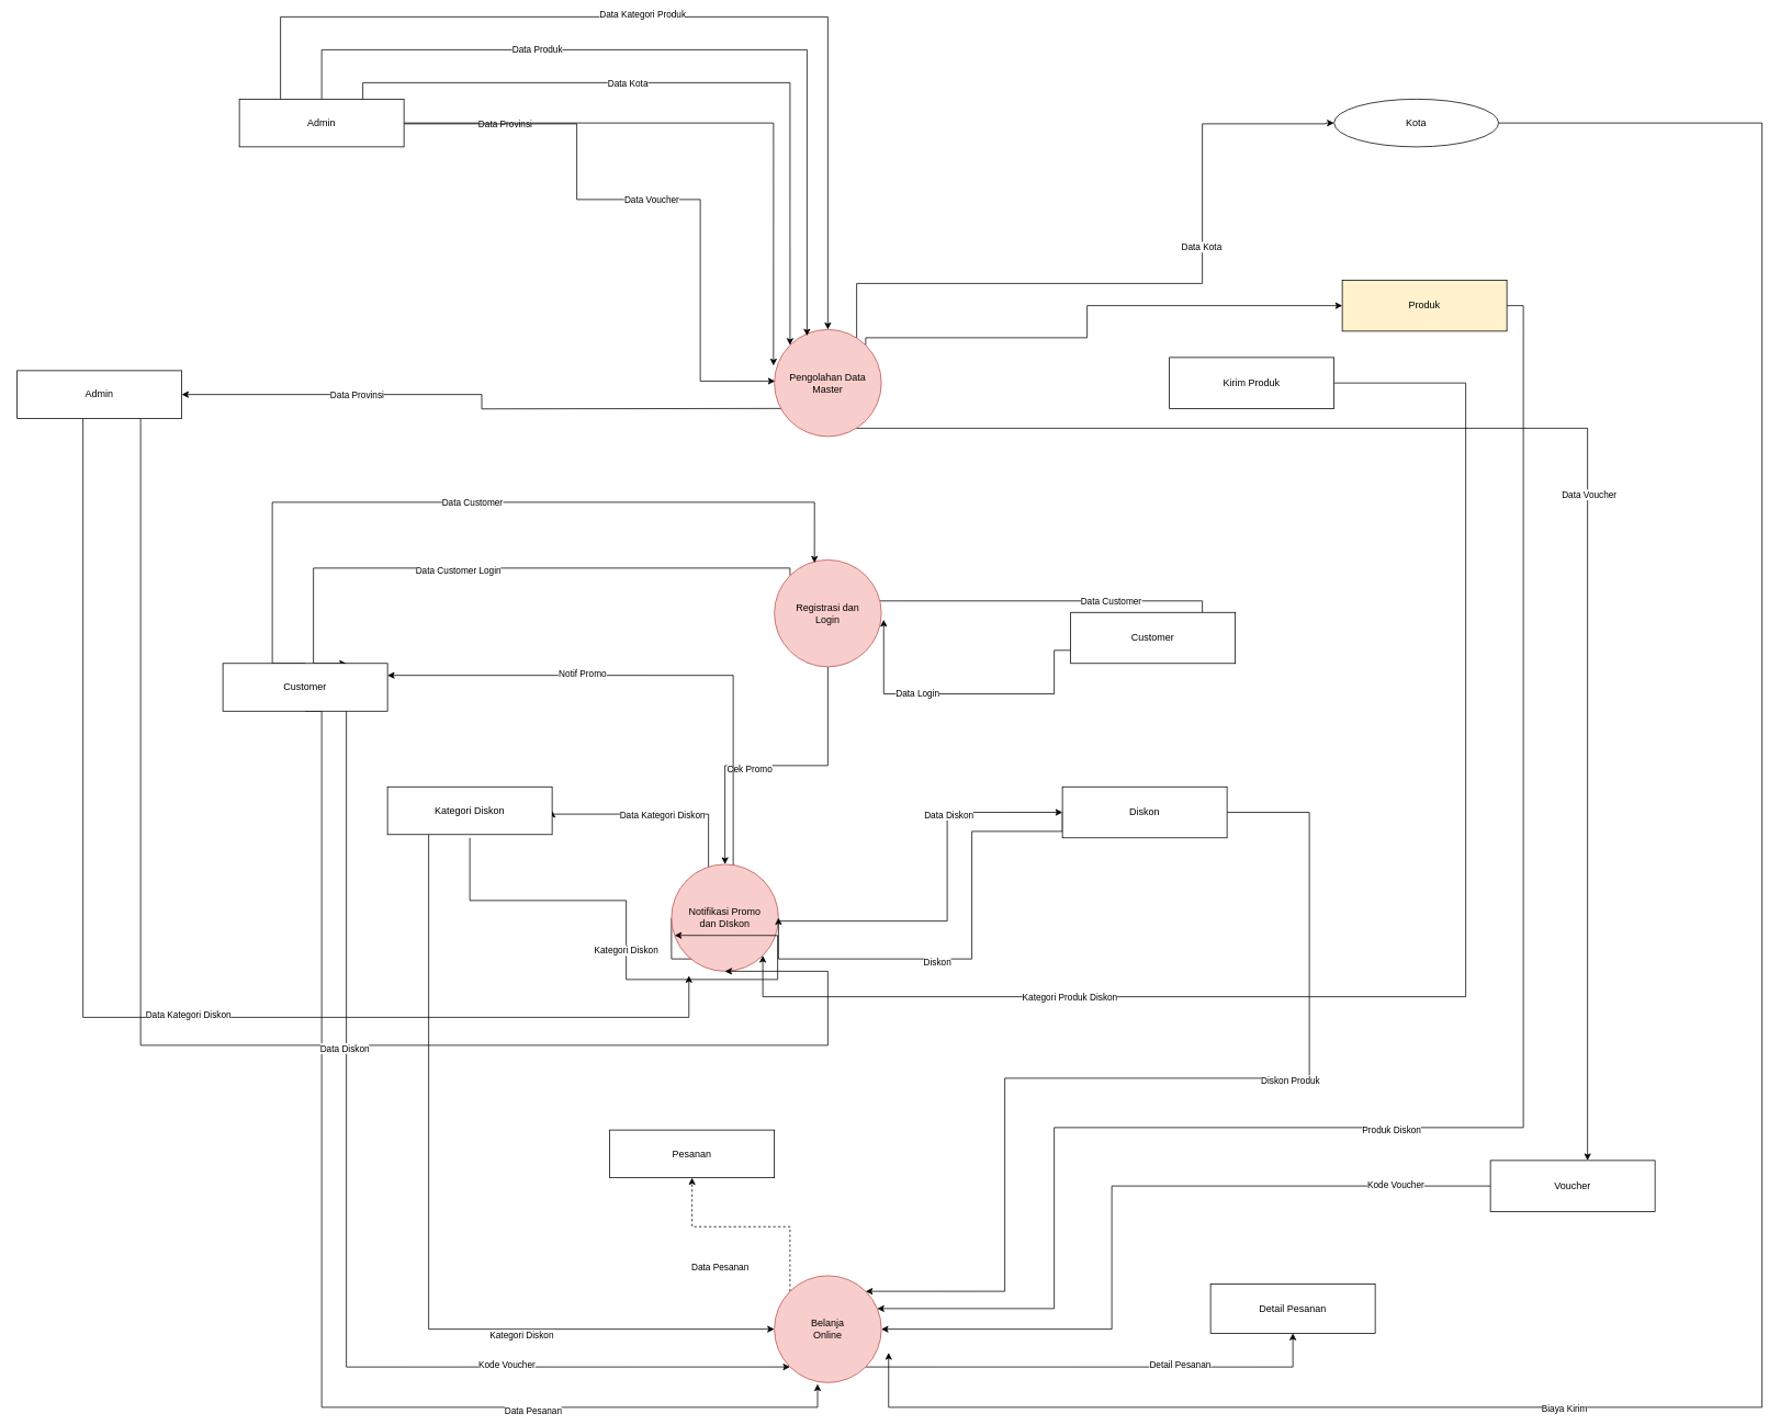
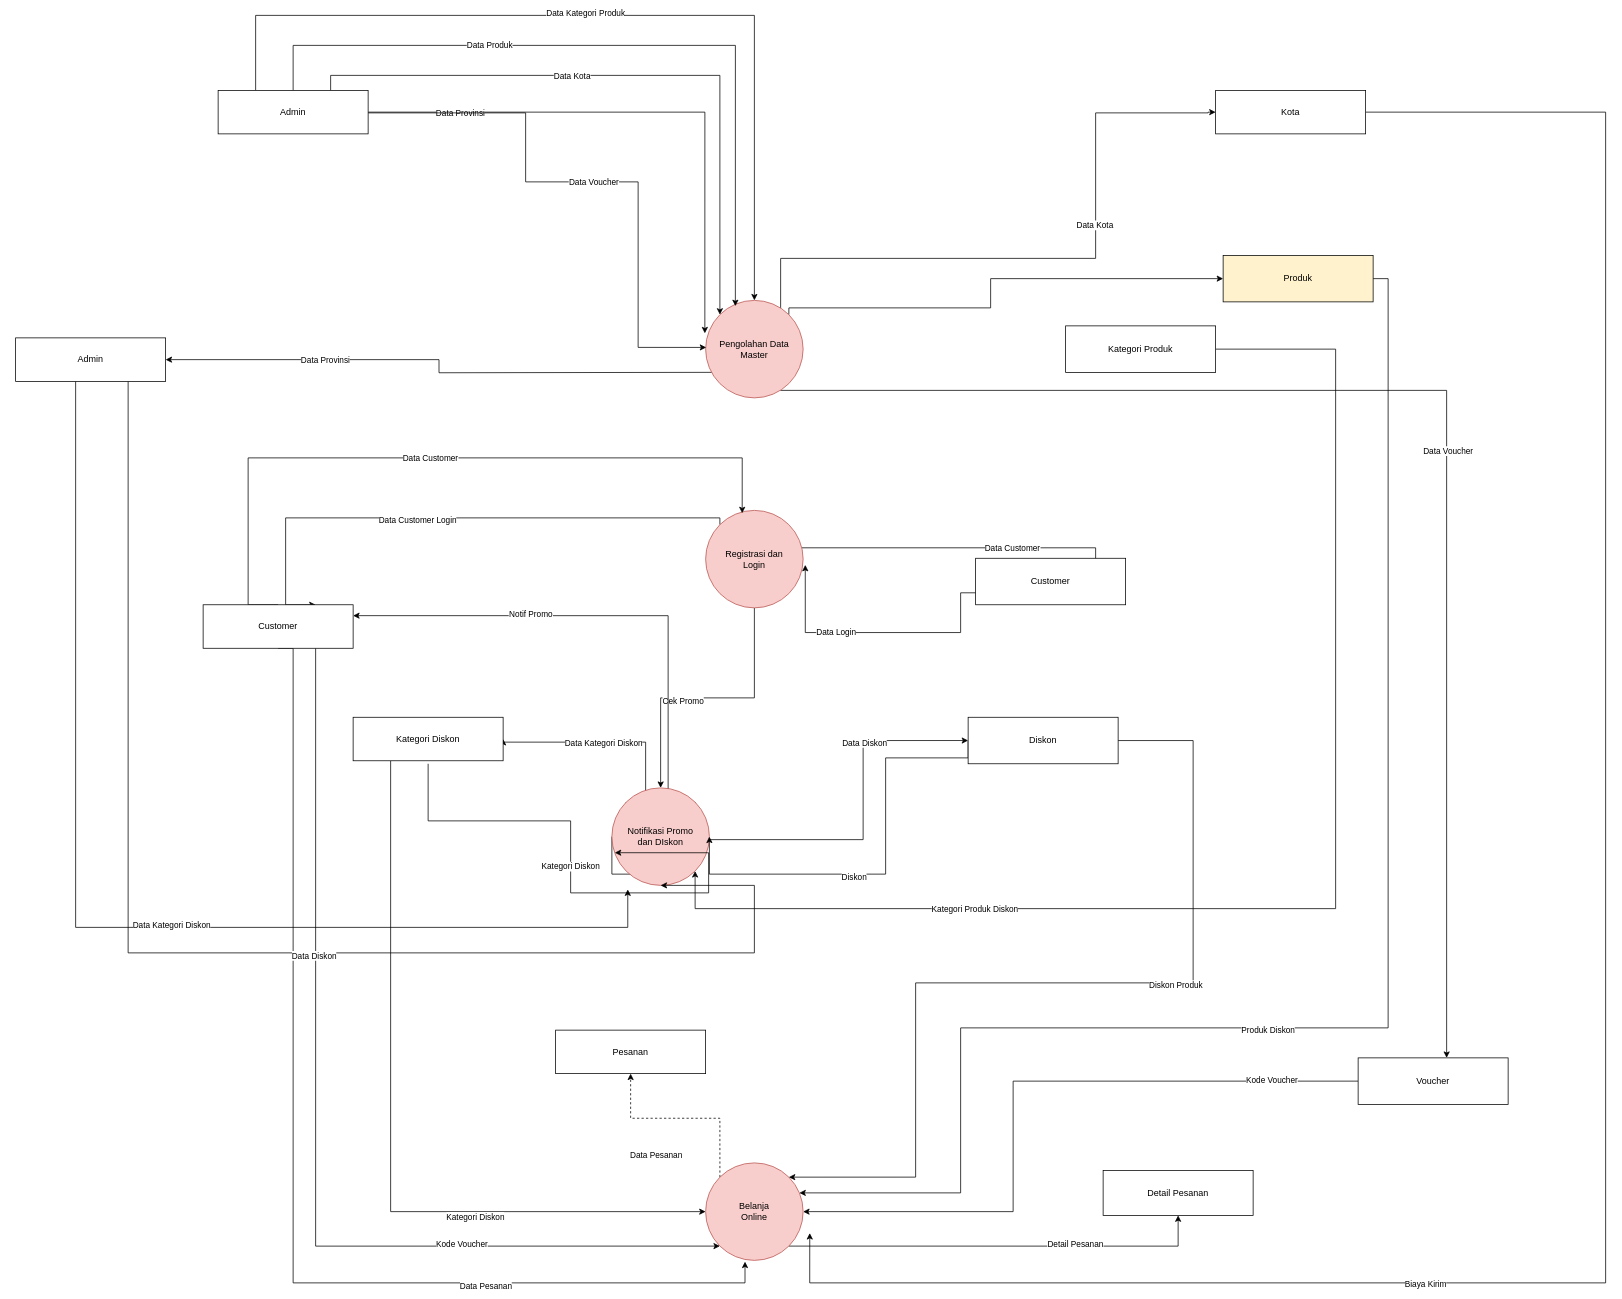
- <mxCell id="31" value="Kota" style="ellipse;whiteSpace=wrap;html=1;" vertex="1" parent="1"><mxGeometry x="1620" y="120" width="200" height="58" as="geometry" /></mxCell>
+ <mxCell id="31" value="Kota" style="rounded=0;whiteSpace=wrap;html=1;" vertex="1" parent="1"><mxGeometry x="1620" y="120" width="200" height="58" as="geometry" /></mxCell>
- <mxCell id="37" value="Kirim Produk" style="rounded=0;whiteSpace=wrap;html=1;" vertex="1" parent="1"><mxGeometry x="1420" y="434" width="200" height="62" as="geometry" /></mxCell>
+ <mxCell id="37" value="Kategori Produk" style="rounded=0;whiteSpace=wrap;html=1;" vertex="1" parent="1"><mxGeometry x="1420" y="434" width="200" height="62" as="geometry" /></mxCell>
